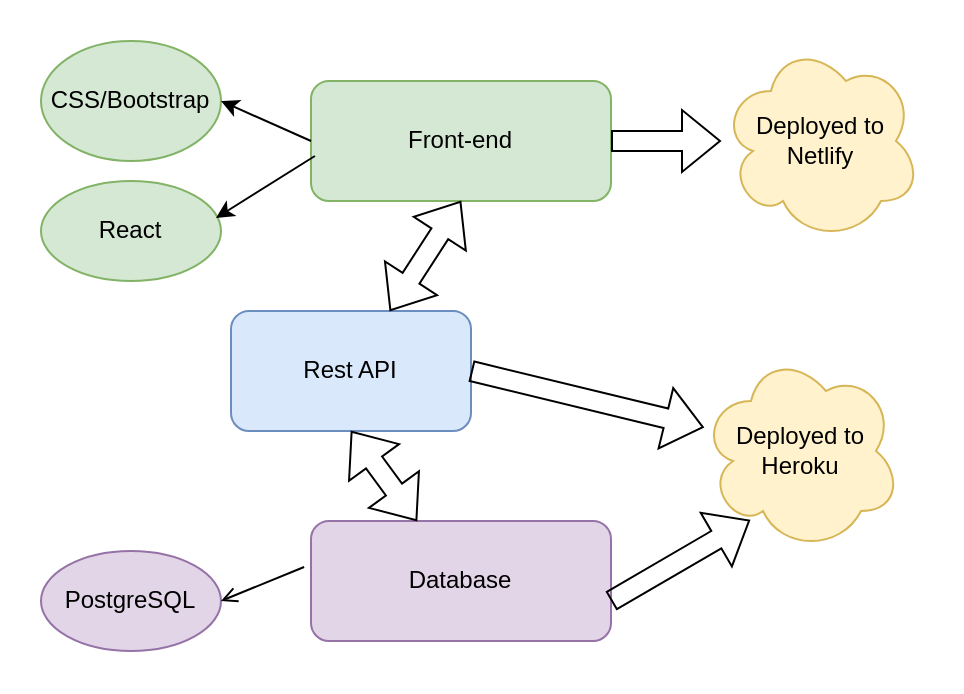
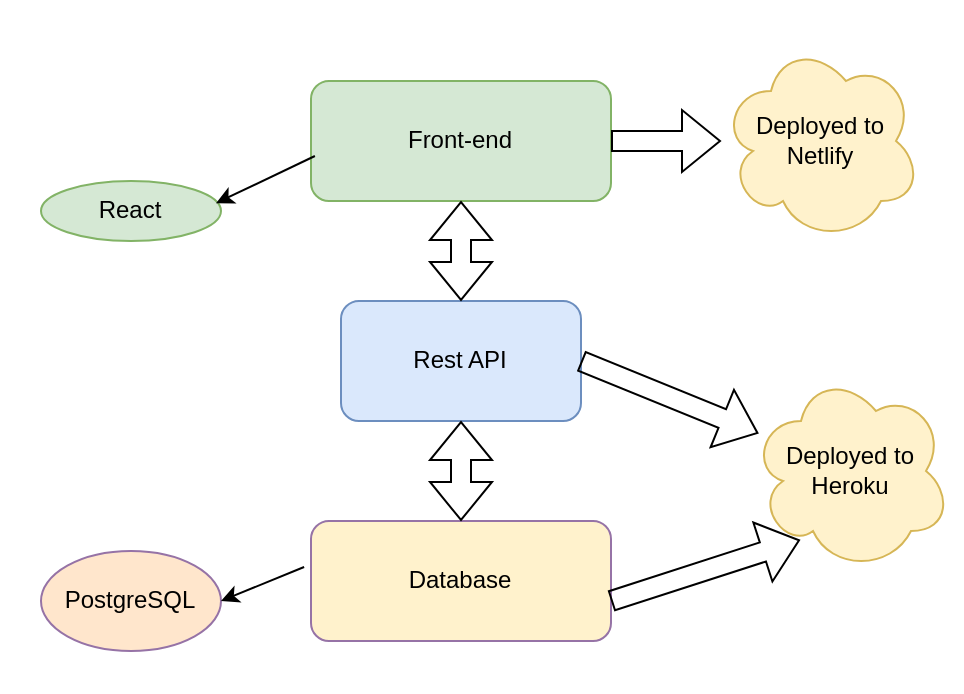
- <mxCell id="8" value="CSS/Bootstrap" style="ellipse;whiteSpace=wrap;html=1;fillColor=#d5e8d4;strokeColor=#82b366;" vertex="1" parent="1"><mxGeometry x="20" y="20" width="90" height="60" as="geometry" /></mxCell>
- <mxCell id="15" value="" style="endArrow=classic;html=1;rounded=0;entryX=1;entryY=0.5;entryDx=0;entryDy=0;exitX=0;exitY=0.5;exitDx=0;exitDy=0;" edge="1" parent="1" source="2" target="8"><mxGeometry width="50" height="50" relative="1" as="geometry"><mxPoint x="200" y="220" as="sourcePoint" /><mxPoint x="250" y="170" as="targetPoint" /></mxGeometry></mxCell>
- <mxCell id="9" value="React" style="ellipse;whiteSpace=wrap;html=1;fillColor=#d5e8d4;strokeColor=#82b366;" vertex="1" parent="1"><mxGeometry x="20" y="90" width="90" height="50" as="geometry" /></mxCell>
+ <mxCell id="9" value="React" style="ellipse;whiteSpace=wrap;html=1;fillColor=#d5e8d4;strokeColor=#82b366;" vertex="1" parent="1"><mxGeometry x="20" y="90" width="90" height="30" as="geometry" /></mxCell>
- <mxCell id="4" value="Rest API" style="rounded=1;whiteSpace=wrap;html=1;fillColor=#dae8fc;strokeColor=#6c8ebf;" vertex="1" parent="1"><mxGeometry x="115" y="155" width="120" height="60" as="geometry" /></mxCell>
+ <mxCell id="4" value="Rest API" style="rounded=1;whiteSpace=wrap;html=1;fillColor=#dae8fc;strokeColor=#6c8ebf;" vertex="1" parent="1"><mxGeometry x="170" y="150" width="120" height="60" as="geometry" /></mxCell>
- <mxCell id="6" value="Deployed to Heroku" style="ellipse;shape=cloud;whiteSpace=wrap;html=1;fillColor=#fff2cc;strokeColor=#d6b656;" vertex="1" parent="1"><mxGeometry x="350" y="175" width="100" height="100" as="geometry" /></mxCell>
+ <mxCell id="6" value="Deployed to Heroku" style="ellipse;shape=cloud;whiteSpace=wrap;html=1;fillColor=#fff2cc;strokeColor=#d6b656;" vertex="1" parent="1"><mxGeometry x="375" y="185" width="100" height="100" as="geometry" /></mxCell>
- <mxCell id="3" value="Database" style="rounded=1;whiteSpace=wrap;html=1;fillColor=#e1d5e7;strokeColor=#9673a6;" vertex="1" parent="1"><mxGeometry x="155" y="260" width="150" height="60" as="geometry" /></mxCell>
+ <mxCell id="3" value="Database" style="rounded=1;whiteSpace=wrap;html=1;fillColor=#fff2cc;strokeColor=#9673a6;" vertex="1" parent="1"><mxGeometry x="155" y="260" width="150" height="60" as="geometry" /></mxCell>
- <mxCell id="17" value="" style="endArrow=open;html=1;rounded=0;entryX=1;entryY=0.5;entryDx=0;entryDy=0;exitX=-0.023;exitY=0.383;exitDx=0;exitDy=0;exitPerimeter=0;" edge="1" parent="1" source="3" target="5"><mxGeometry width="50" height="50" relative="1" as="geometry"><mxPoint x="200" y="220" as="sourcePoint" /><mxPoint x="250" y="170" as="targetPoint" /></mxGeometry></mxCell>
+ <mxCell id="17" value="" style="endArrow=classic;html=1;rounded=0;entryX=1;entryY=0.5;entryDx=0;entryDy=0;exitX=-0.023;exitY=0.383;exitDx=0;exitDy=0;exitPerimeter=0;" edge="1" parent="1" source="3" target="5"><mxGeometry width="50" height="50" relative="1" as="geometry"><mxPoint x="200" y="220" as="sourcePoint" /><mxPoint x="250" y="170" as="targetPoint" /></mxGeometry></mxCell>
- <mxCell id="5" value="PostgreSQL" style="ellipse;whiteSpace=wrap;html=1;fillColor=#e1d5e7;strokeColor=#9673a6;" vertex="1" parent="1"><mxGeometry x="20" y="275" width="90" height="50" as="geometry" /></mxCell>
+ <mxCell id="5" value="PostgreSQL" style="ellipse;whiteSpace=wrap;html=1;fillColor=#ffe6cc;strokeColor=#9673a6;" vertex="1" parent="1"><mxGeometry x="20" y="275" width="90" height="50" as="geometry" /></mxCell>
